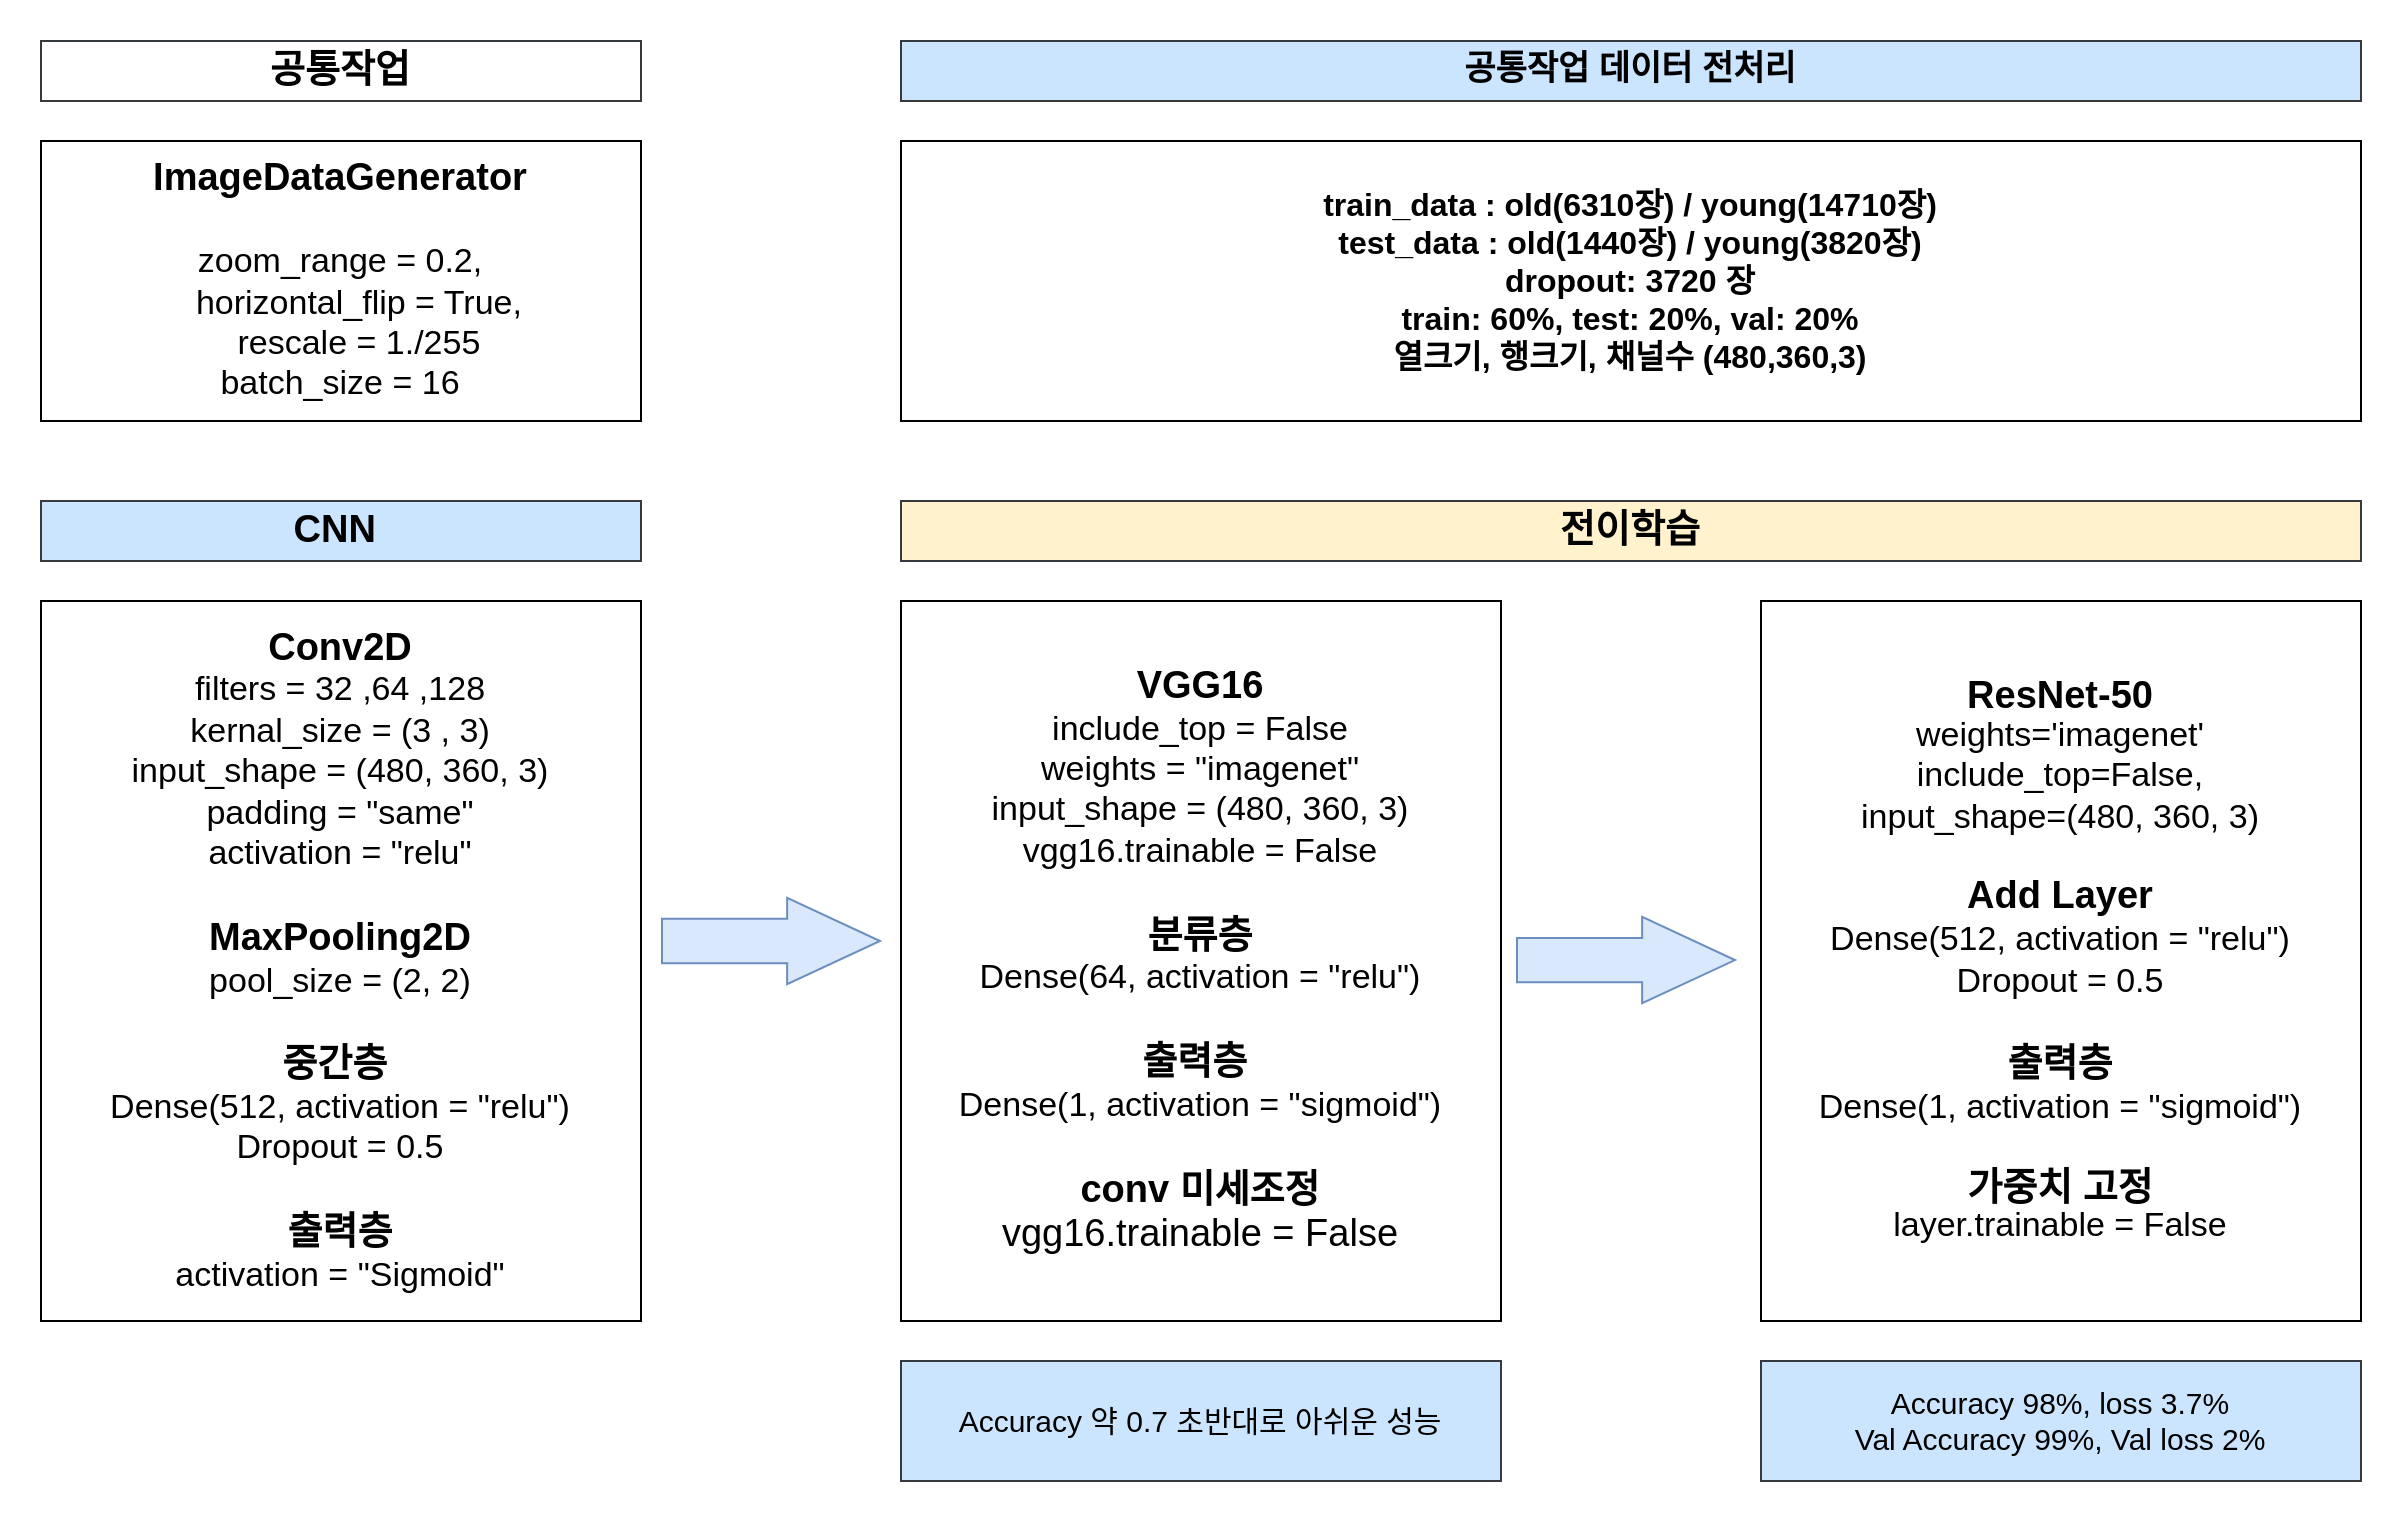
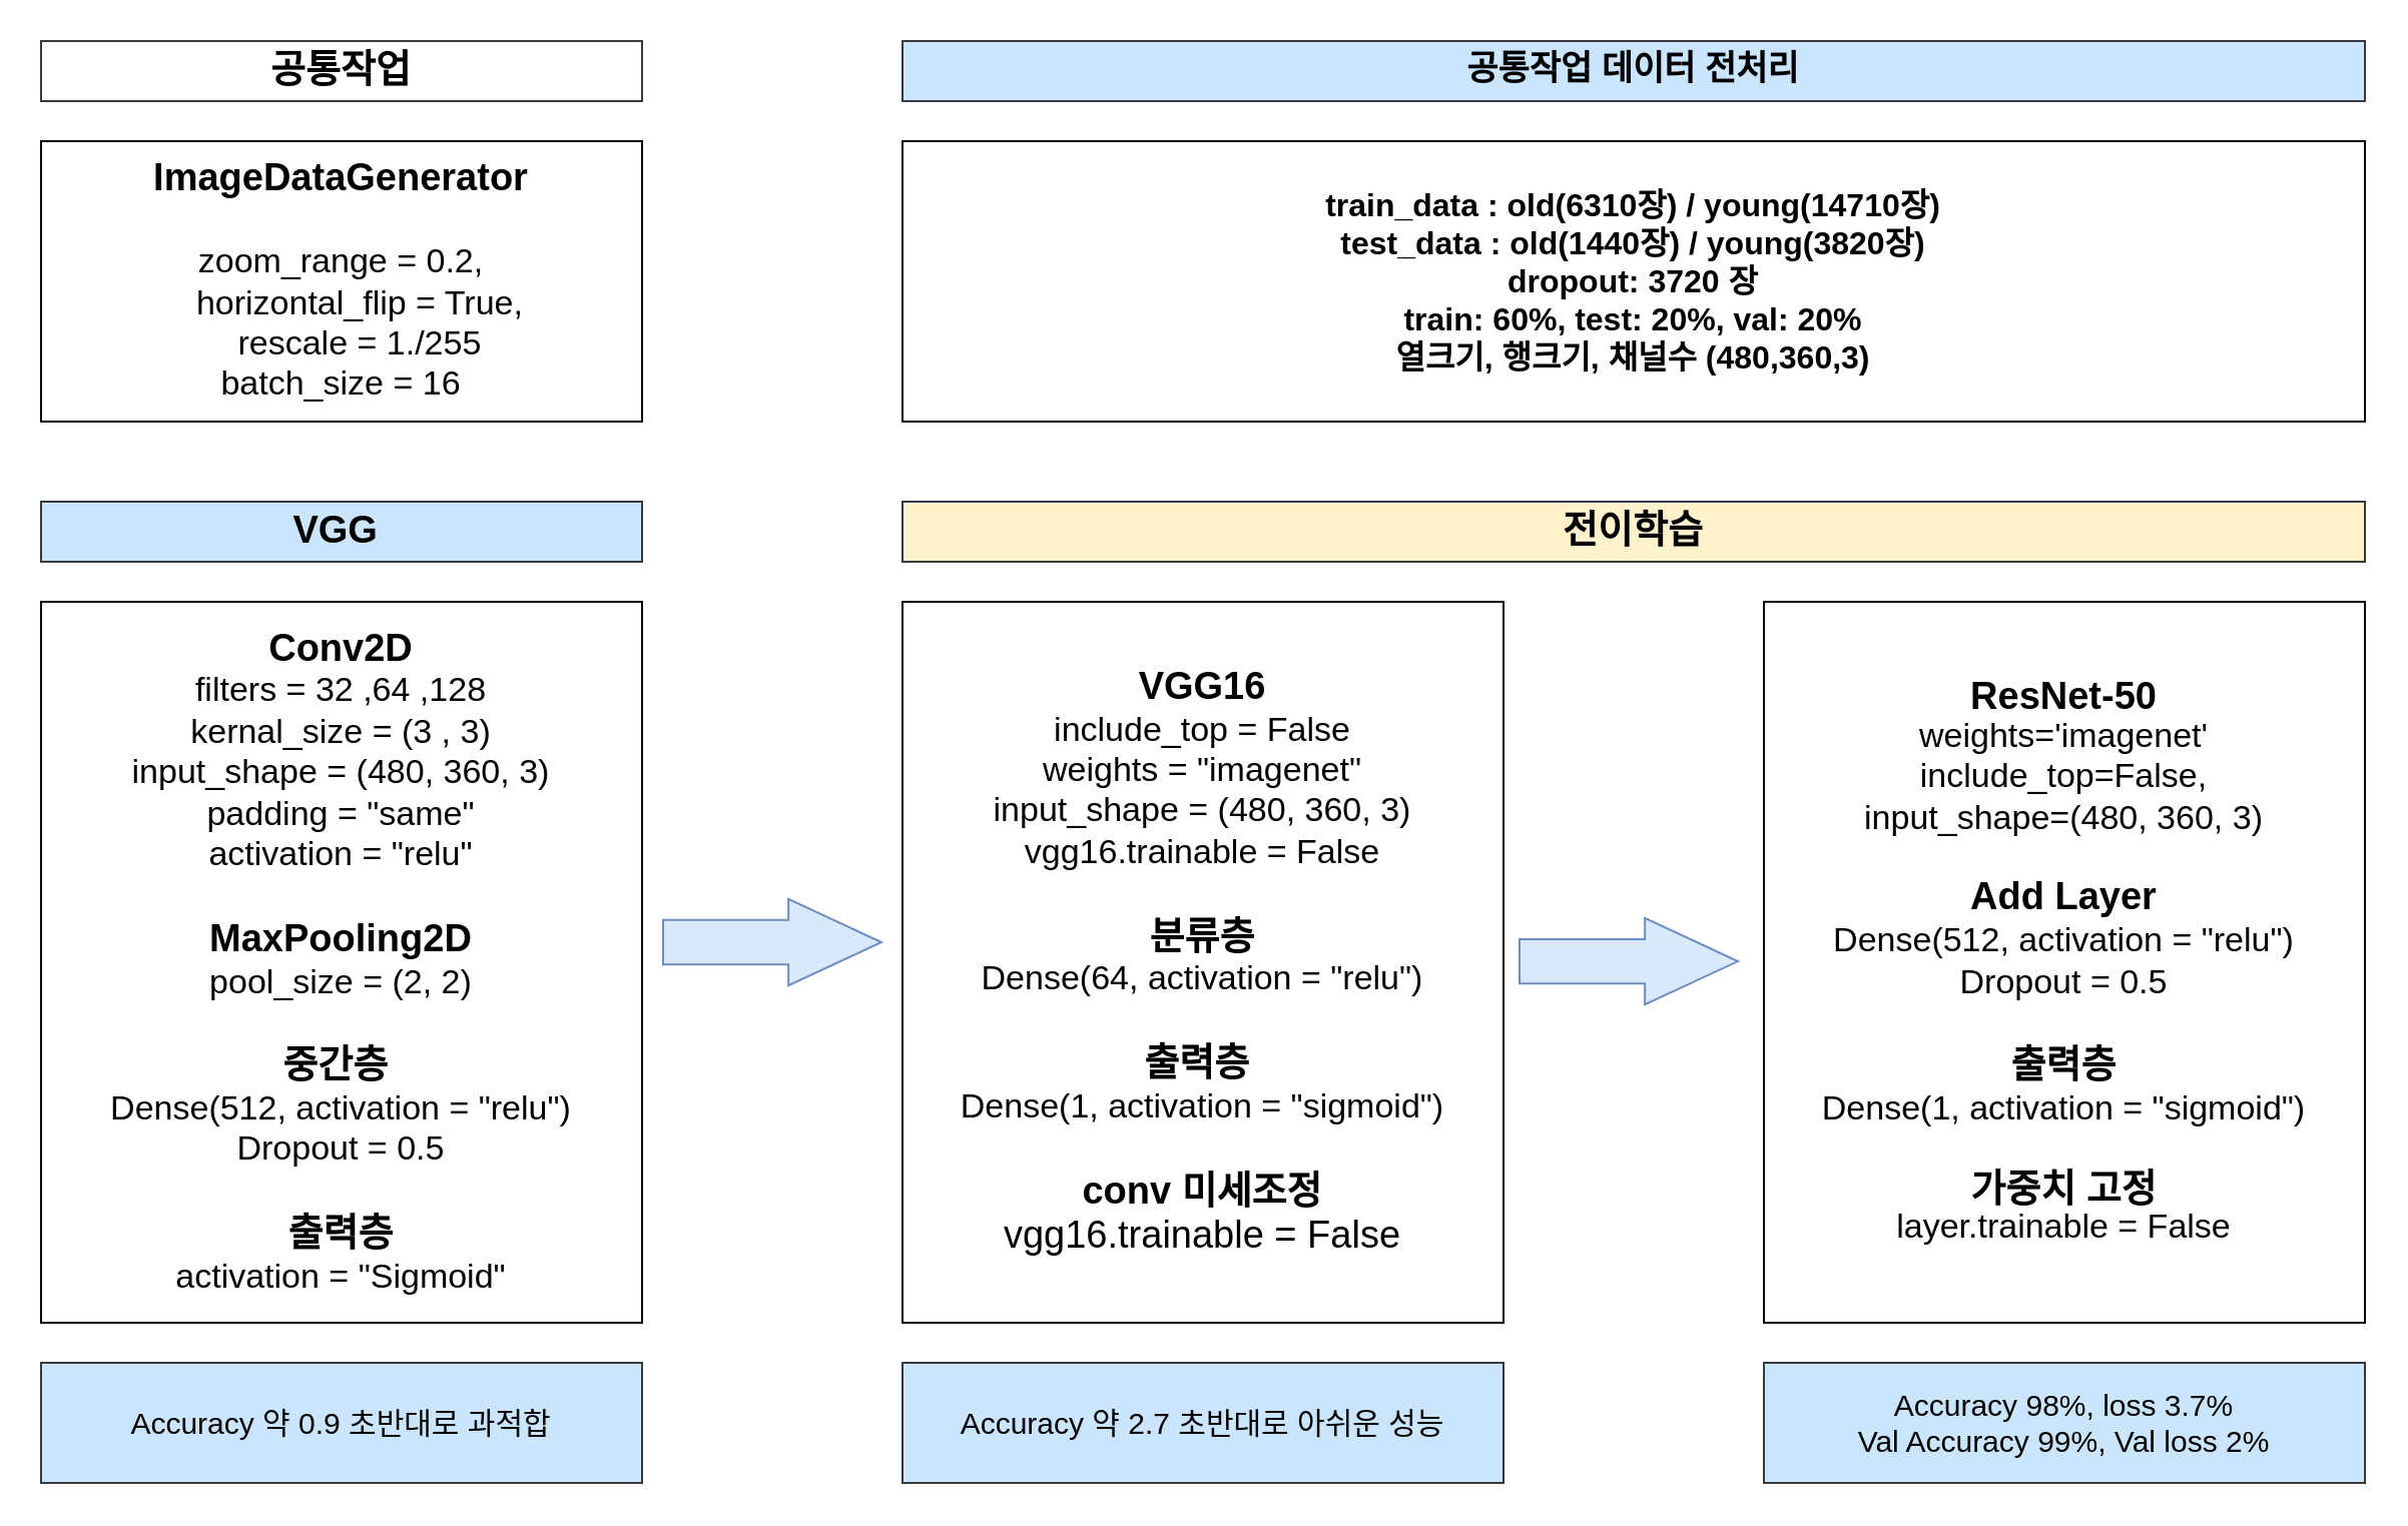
- <mxCell id="14" value="CNN&amp;nbsp;" style="rounded=0;whiteSpace=wrap;html=1;fontSize=19;fontStyle=1;fillColor=#cce5ff;strokeColor=#36393d;" parent="1" vertex="1"><mxGeometry x="20" y="250" width="300" height="30" as="geometry" /></mxCell>
+ <mxCell id="14" value="VGG&amp;nbsp;" style="rounded=0;whiteSpace=wrap;html=1;fontSize=19;fontStyle=1;fillColor=#cce5ff;strokeColor=#36393d;" parent="1" vertex="1"><mxGeometry x="20" y="250" width="300" height="30" as="geometry" /></mxCell>
+ <mxCell id="13" value="Accuracy 약 0.9 초반대로 과적합" style="rounded=0;whiteSpace=wrap;html=1;fontSize=15;fillColor=#cce5ff;strokeColor=#36393d;" parent="1" vertex="1"><mxGeometry x="20" y="680" width="300" height="60" as="geometry" /></mxCell>
- <mxCell id="10" value="Accuracy 약 0.7 초반대로 아쉬운 성능" style="rounded=0;whiteSpace=wrap;html=1;fontSize=15;fillColor=#cce5ff;strokeColor=#36393d;" parent="1" vertex="1"><mxGeometry x="450" y="680" width="300" height="60" as="geometry" /></mxCell>
+ <mxCell id="10" value="Accuracy 약 2.7 초반대로 아쉬운 성능" style="rounded=0;whiteSpace=wrap;html=1;fontSize=15;fillColor=#cce5ff;strokeColor=#36393d;" parent="1" vertex="1"><mxGeometry x="450" y="680" width="300" height="60" as="geometry" /></mxCell>
